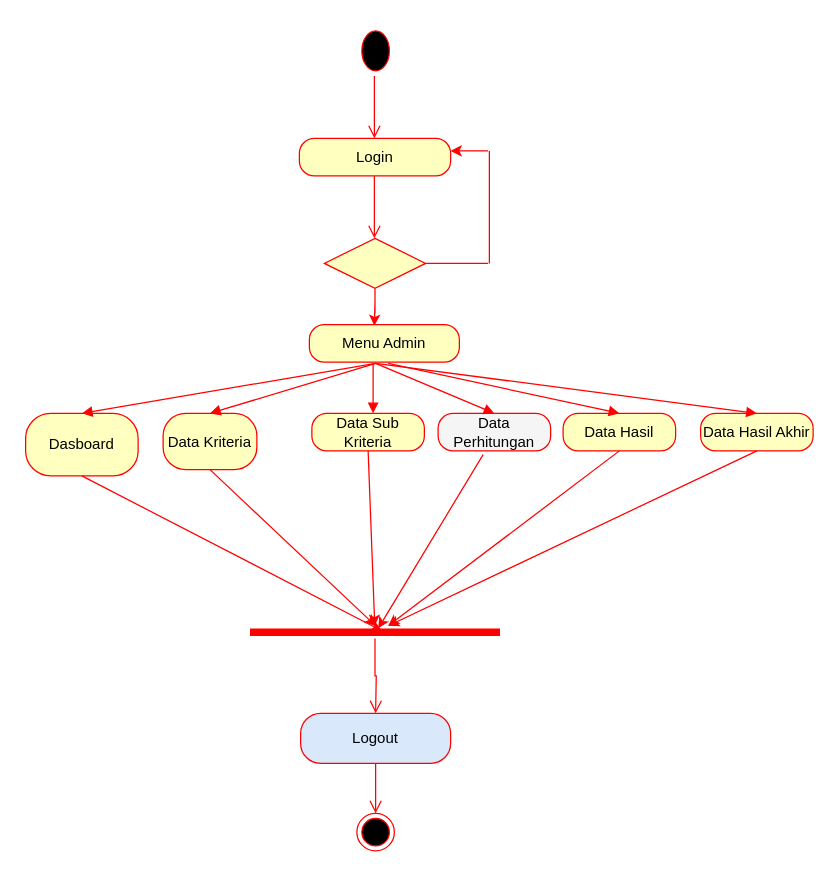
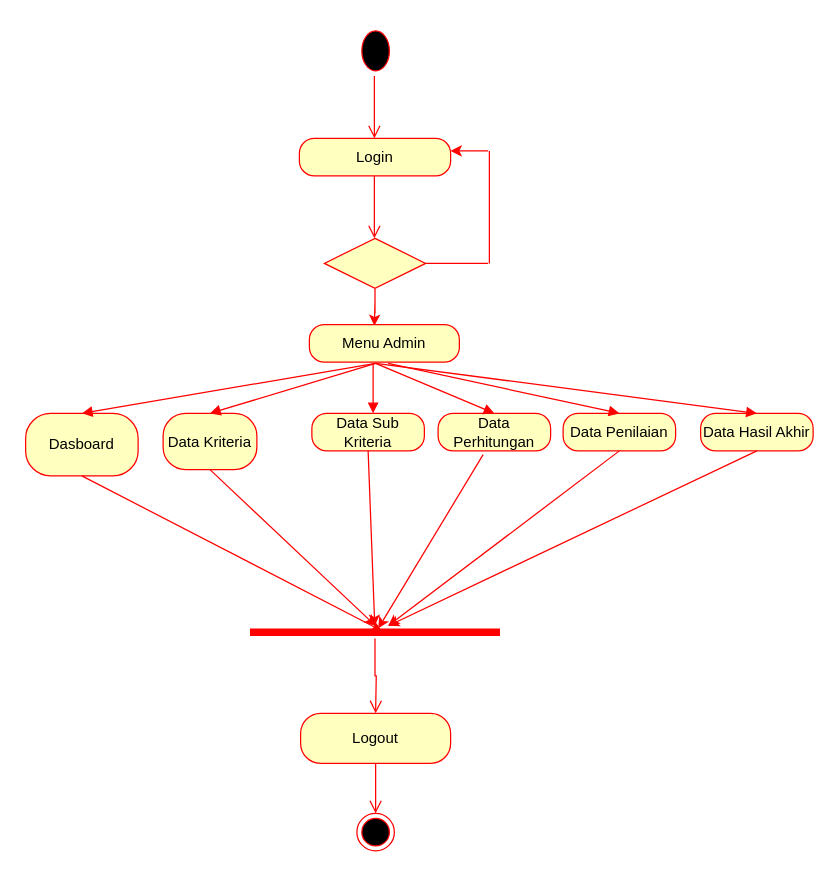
- <mxCell id="14" value="Data Perhitungan" style="rounded=1;whiteSpace=wrap;html=1;arcSize=40;fontColor=#000000;fillColor=#f5f5f5;strokeColor=#ff0000;" vertex="1" parent="1"><mxGeometry x="350" y="330" width="90" height="30" as="geometry" /></mxCell>
+ <mxCell id="14" value="Data Perhitungan" style="rounded=1;whiteSpace=wrap;html=1;arcSize=40;fontColor=#000000;fillColor=#ffffc0;strokeColor=#ff0000;" vertex="1" parent="1"><mxGeometry x="350" y="330" width="90" height="30" as="geometry" /></mxCell>
- <mxCell id="13" value="Data Hasil" style="rounded=1;whiteSpace=wrap;html=1;arcSize=40;fontColor=#000000;fillColor=#ffffc0;strokeColor=#ff0000;" vertex="1" parent="1"><mxGeometry x="450" y="330" width="90" height="30" as="geometry" /></mxCell>
+ <mxCell id="13" value="Data Penilaian" style="rounded=1;whiteSpace=wrap;html=1;arcSize=40;fontColor=#000000;fillColor=#ffffc0;strokeColor=#ff0000;" vertex="1" parent="1"><mxGeometry x="450" y="330" width="90" height="30" as="geometry" /></mxCell>
- <mxCell id="18" value="Logout" style="rounded=1;whiteSpace=wrap;html=1;arcSize=40;fontColor=#000000;fillColor=#dae8fc;strokeColor=#ff0000;" vertex="1" parent="1"><mxGeometry x="240" y="570" width="120" height="40" as="geometry" /></mxCell>
+ <mxCell id="18" value="Logout" style="rounded=1;whiteSpace=wrap;html=1;arcSize=40;fontColor=#000000;fillColor=#ffffc0;strokeColor=#ff0000;" vertex="1" parent="1"><mxGeometry x="240" y="570" width="120" height="40" as="geometry" /></mxCell>
